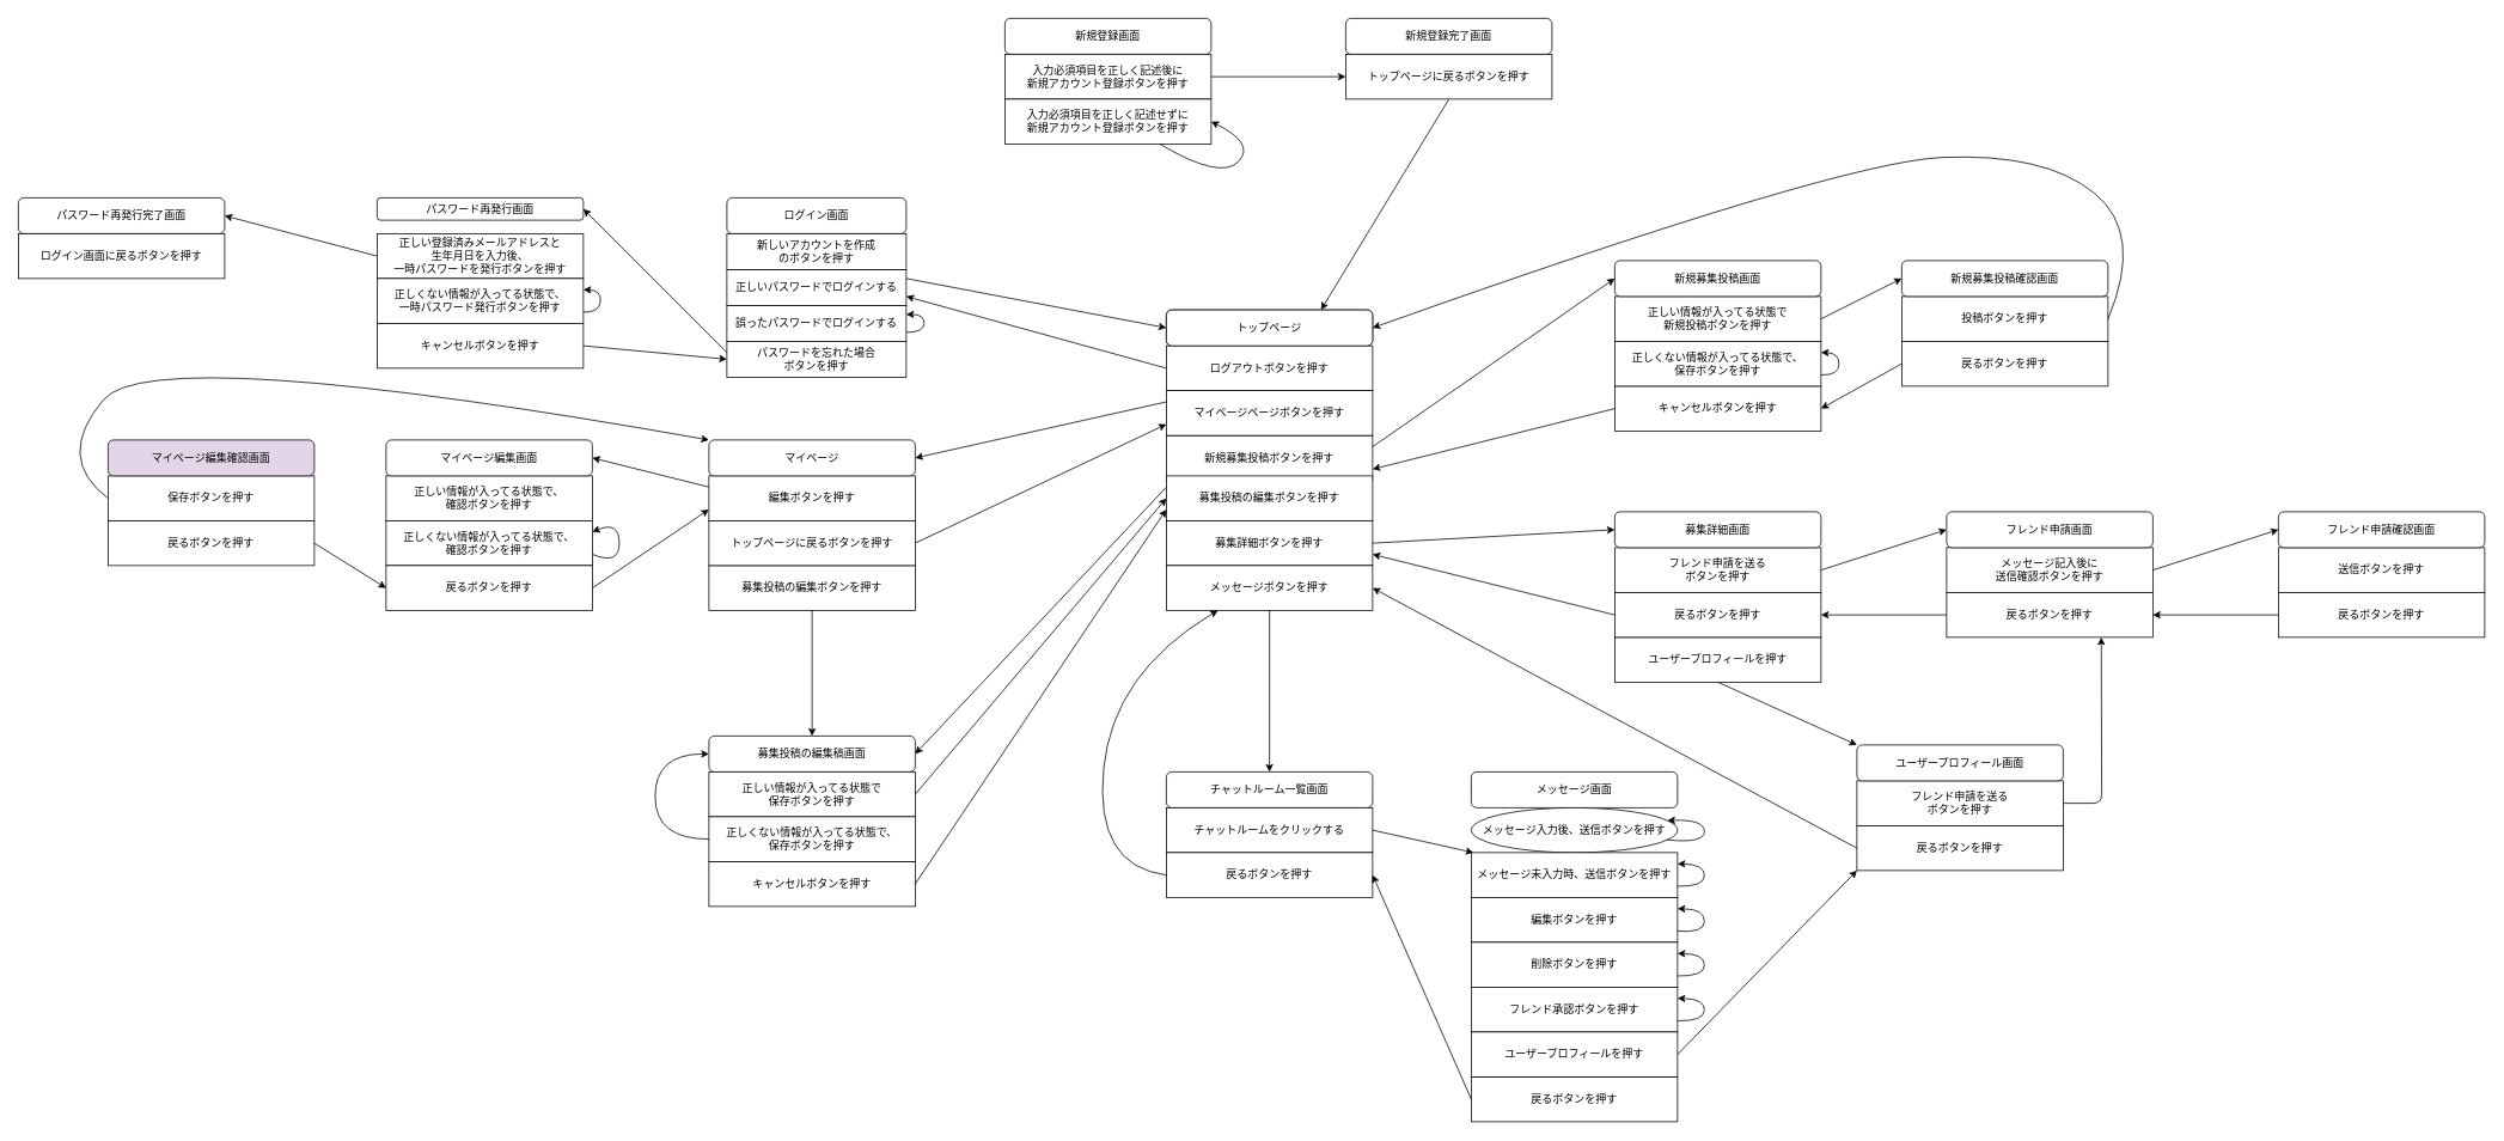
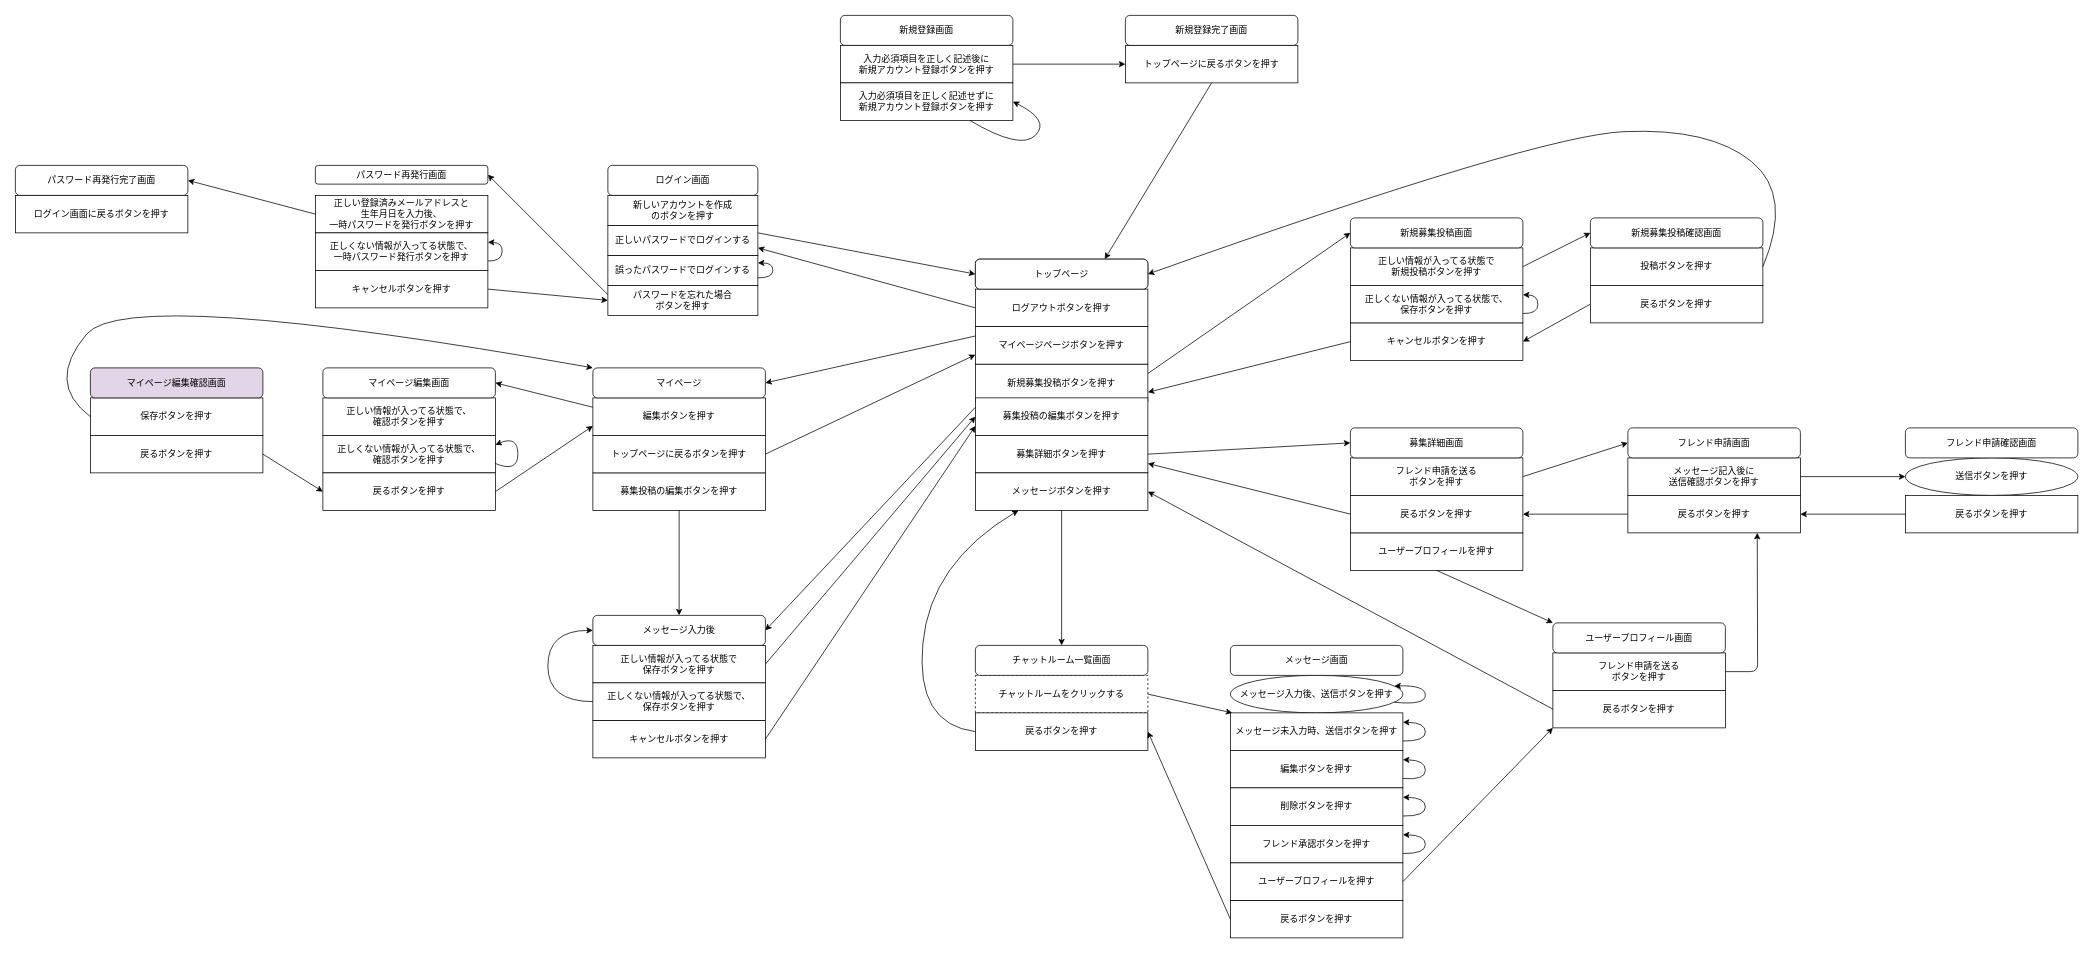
- <mxCell id="66" value="" style="endArrow=classic;html=1;exitX=1;exitY=0.5;exitDx=0;exitDy=0;entryX=0;entryY=0.5;entryDx=0;entryDy=0;" parent="1" source="58" target="64" edge="1"><mxGeometry width="50" height="50" relative="1" as="geometry"><mxPoint x="2040" y="645" as="sourcePoint" /><mxPoint x="2180" y="600" as="targetPoint" /></mxGeometry></mxCell>
+ <mxCell id="66" value="" style="endArrow=classic;html=1;exitX=1;exitY=0.5;exitDx=0;exitDy=0;" parent="1" source="58" target="63" edge="1"><mxGeometry width="50" height="50" relative="1" as="geometry"><mxPoint x="2040" y="645" as="sourcePoint" /><mxPoint x="2180" y="600" as="targetPoint" /></mxGeometry></mxCell>
- <mxCell id="63" value="送信ボタンを押す" style="rounded=0;whiteSpace=wrap;html=1;" parent="62" vertex="1"><mxGeometry y="40" width="230" height="50" as="geometry" /></mxCell>
+ <mxCell id="63" value="送信ボタンを押す" style="ellipse;whiteSpace=wrap;html=1;" parent="62" vertex="1"><mxGeometry y="40" width="230" height="50" as="geometry" /></mxCell>
- <mxCell id="39" value="募集投稿の編集稿画面" style="rounded=1;whiteSpace=wrap;html=1;" parent="37" vertex="1"><mxGeometry width="230" height="40" as="geometry" /></mxCell>
+ <mxCell id="39" value="メッセージ入力後" style="rounded=1;whiteSpace=wrap;html=1;" parent="37" vertex="1"><mxGeometry width="230" height="40" as="geometry" /></mxCell>
- <mxCell id="70" value="チャットルームをクリックする" style="rounded=0;whiteSpace=wrap;html=1;" parent="69" vertex="1"><mxGeometry y="40" width="230" height="50" as="geometry" /></mxCell>
+ <mxCell id="70" value="チャットルームをクリックする" style="rounded=0;whiteSpace=wrap;html=1;dashed=1;" parent="69" vertex="1"><mxGeometry y="40" width="230" height="50" as="geometry" /></mxCell>
